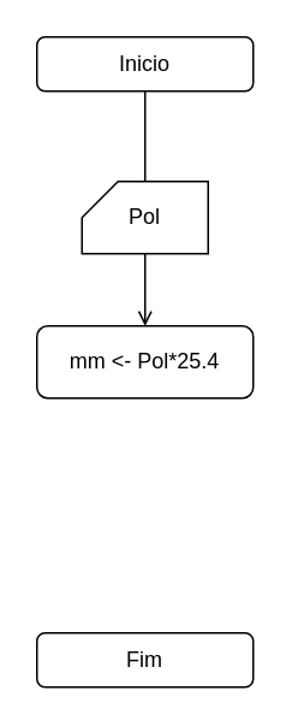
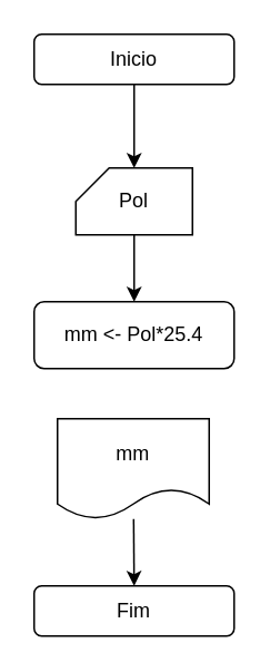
- <mxCell id="2" style="edgeStyle=none;html=1;entryX=0.5;entryY=0;entryDx=0;entryDy=0;entryPerimeter=0;endArrow=none;" edge="1" parent="1" source="3" target="5"><mxGeometry relative="1" as="geometry" /></mxCell>
+ <mxCell id="2" style="edgeStyle=none;html=1;entryX=0.5;entryY=0;entryDx=0;entryDy=0;entryPerimeter=0;" edge="1" parent="1" source="3" target="5"><mxGeometry relative="1" as="geometry" /></mxCell>
- <mxCell id="4" style="edgeStyle=none;html=1;endArrow=open;" edge="1" parent="1" source="5" target="6"><mxGeometry relative="1" as="geometry" /></mxCell>
+ <mxCell id="4" style="edgeStyle=none;html=1;" edge="1" parent="1" source="5" target="6"><mxGeometry relative="1" as="geometry" /></mxCell>
+ <mxCell id="8" value="mm" style="shape=document;whiteSpace=wrap;html=1;boundedLbl=1;" vertex="1" parent="1"><mxGeometry x="34" y="250" width="91" height="60" as="geometry" /></mxCell>
+ <mxCell id="7" style="edgeStyle=none;html=1;entryX=0.5;entryY=0;entryDx=0;entryDy=0;" edge="1" parent="1" source="8" target="9"><mxGeometry relative="1" as="geometry" /></mxCell>
